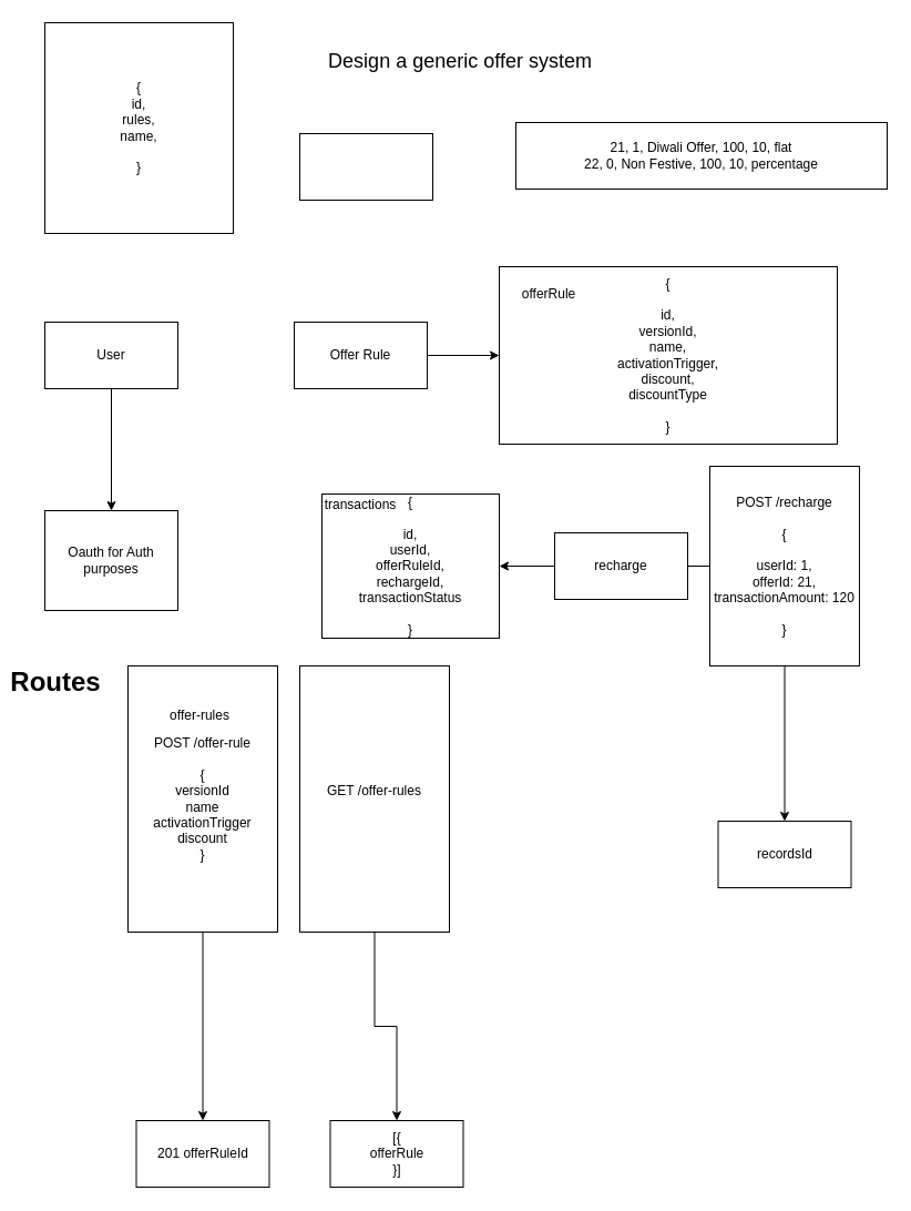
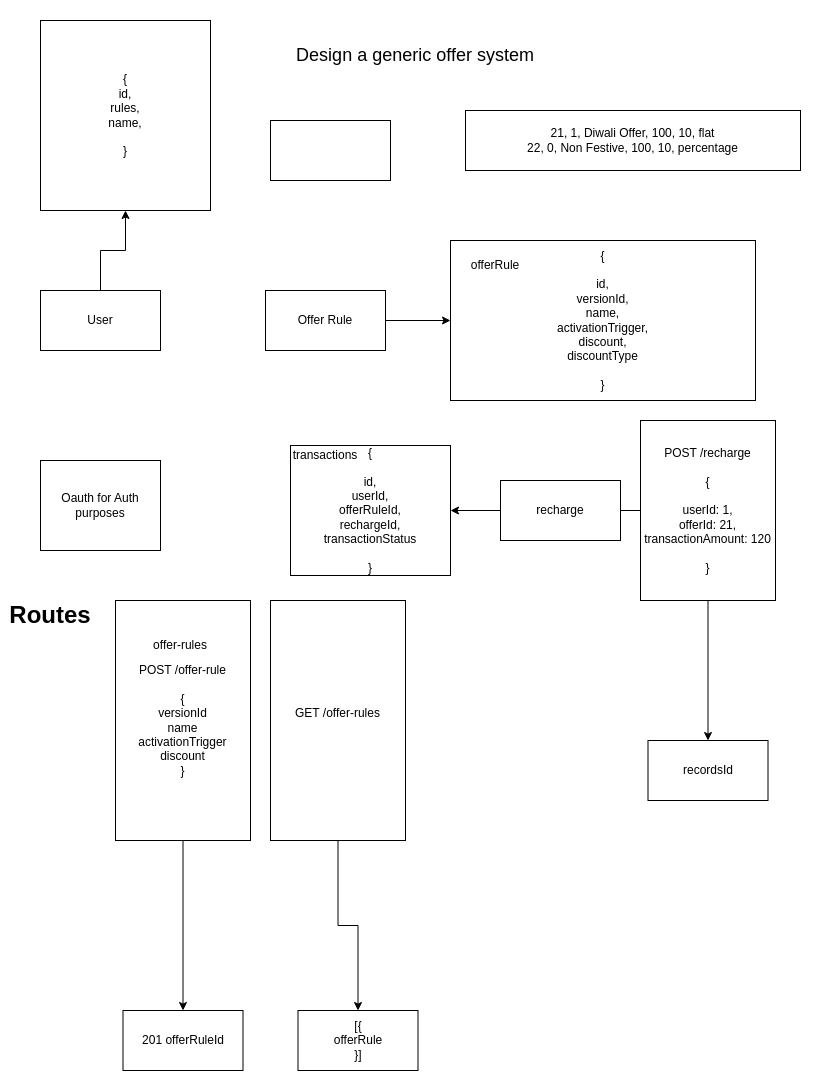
- <mxCell id="3" value="" style="edgeStyle=orthogonalEdgeStyle;rounded=0;orthogonalLoop=1;jettySize=auto;html=1;" edge="1" parent="1" source="4" target="7"><mxGeometry relative="1" as="geometry" /></mxCell>
+ <mxCell id="3" value="" style="edgeStyle=orthogonalEdgeStyle;rounded=0;orthogonalLoop=1;jettySize=auto;html=1;" edge="1" parent="1" source="4" target="13"><mxGeometry relative="1" as="geometry" /></mxCell>
